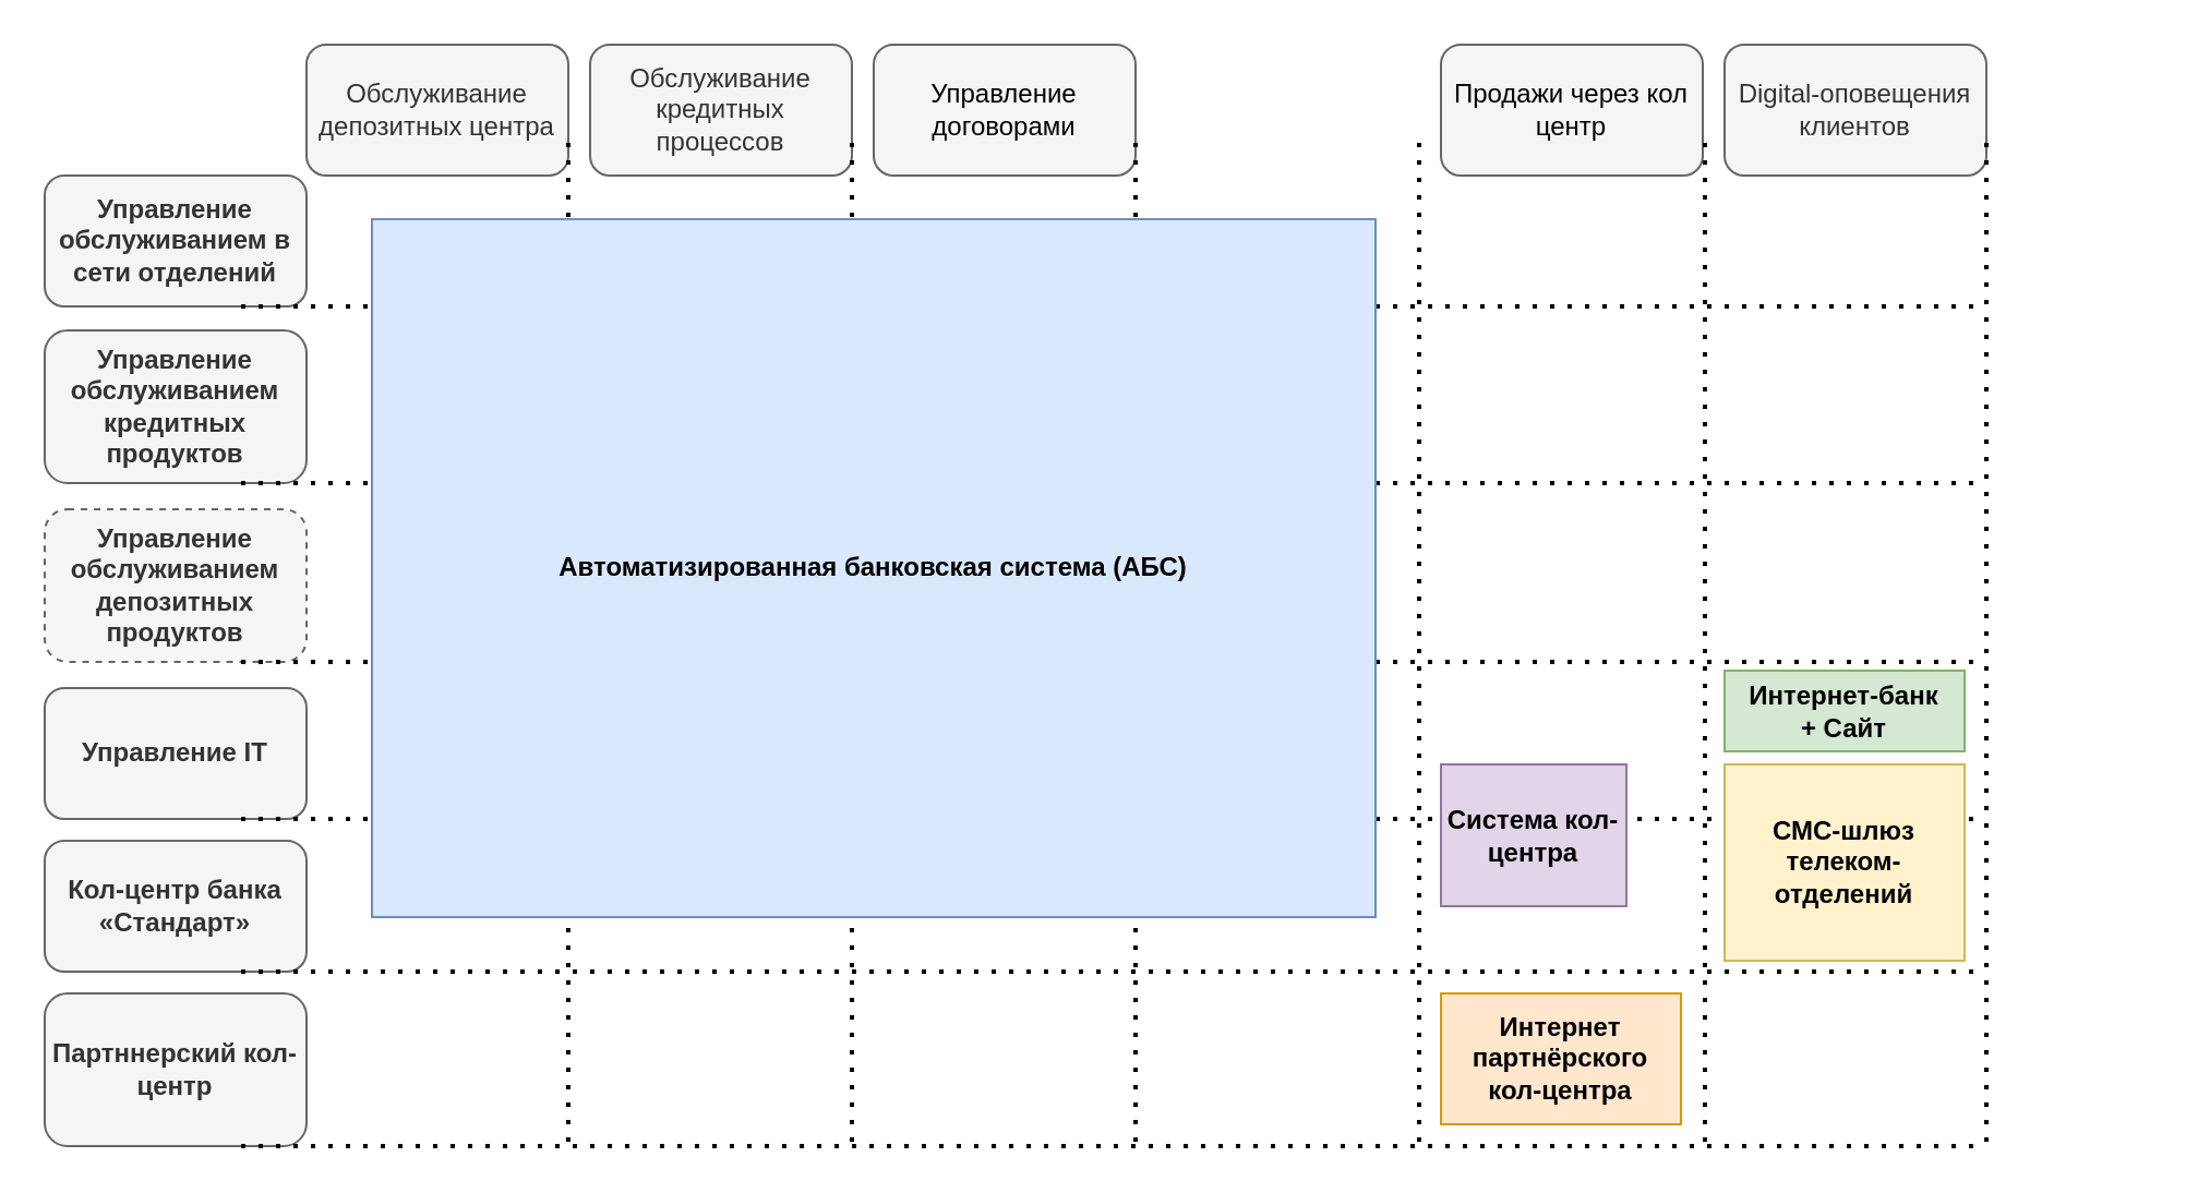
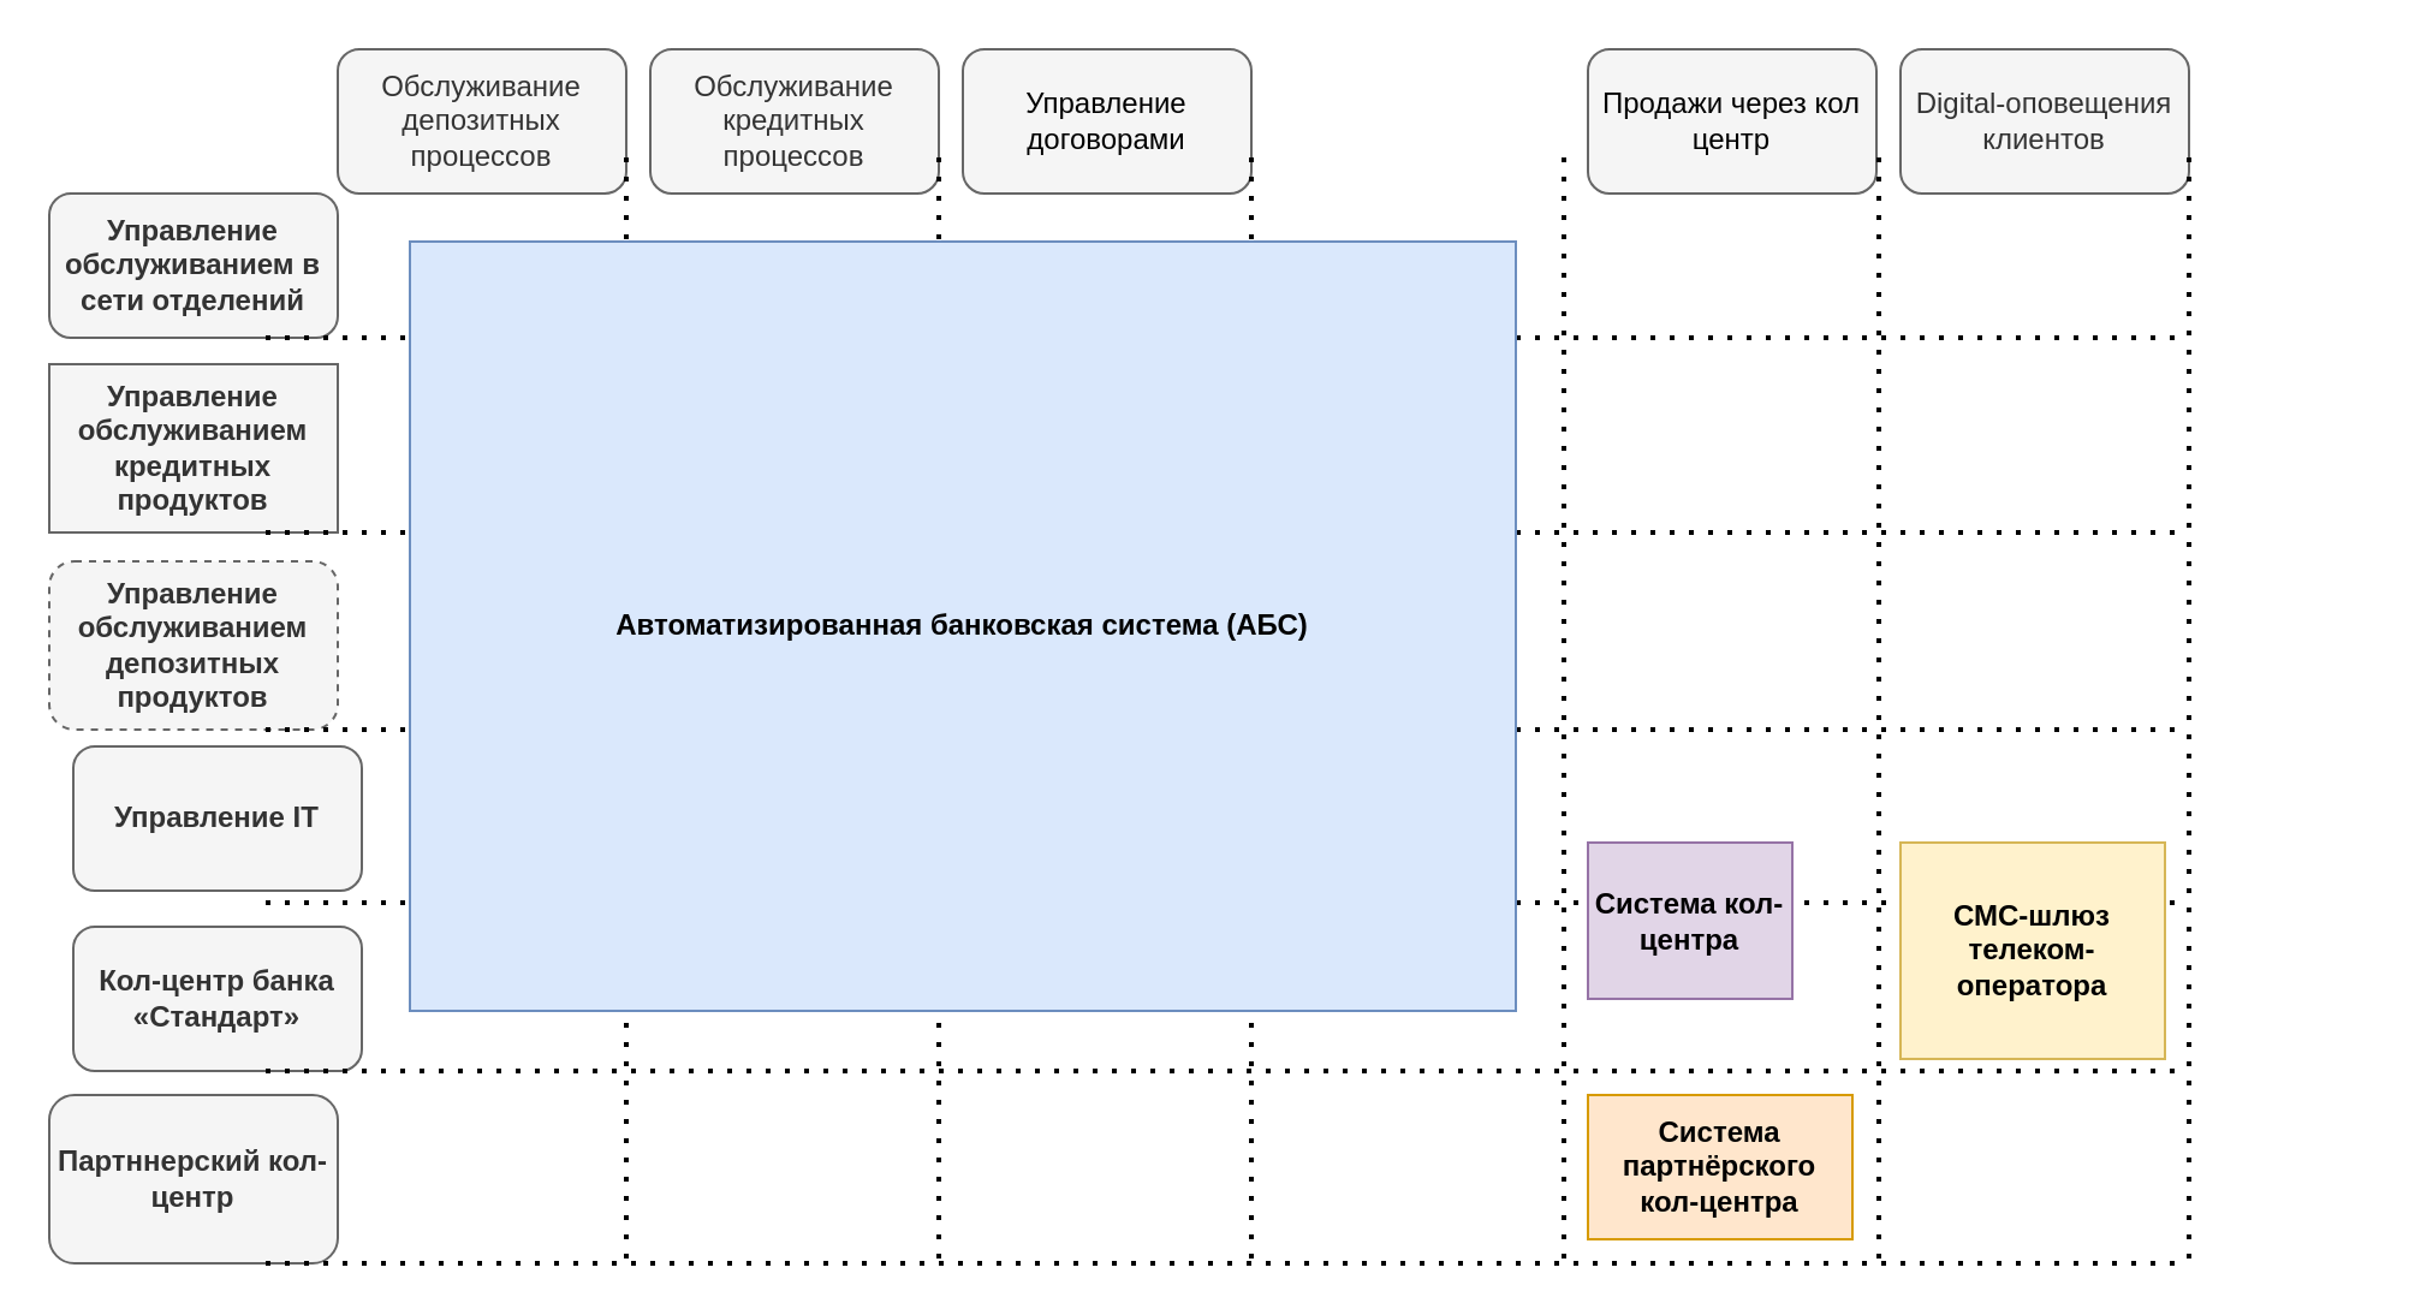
- <mxCell id="9" value="Обслуживание депозитных центра" style="rounded=1;whiteSpace=wrap;html=1;fillColor=#f5f5f5;fontColor=#333333;strokeColor=#666666;" vertex="1" parent="2"><mxGeometry x="120" width="120" height="60" as="geometry" /></mxCell>
+ <mxCell id="9" value="Обслуживание депозитных процессов" style="rounded=1;whiteSpace=wrap;html=1;fillColor=#f5f5f5;fontColor=#333333;strokeColor=#666666;" vertex="1" parent="2"><mxGeometry x="120" width="120" height="60" as="geometry" /></mxCell>
- <mxCell id="7" value="&lt;strong&gt;Управление обслуживанием кредитных продуктов&lt;/strong&gt;" style="rounded=1;whiteSpace=wrap;html=1;fillColor=#f5f5f5;fontColor=#333333;strokeColor=#666666;" parent="2" vertex="1"><mxGeometry y="131" width="120" height="70" as="geometry" /></mxCell>
+ <mxCell id="7" value="&lt;strong&gt;Управление обслуживанием кредитных продуктов&lt;/strong&gt;" style="whiteSpace=wrap;html=1;fillColor=#f5f5f5;fontColor=#333333;strokeColor=#666666;rounded=0;" parent="2" vertex="1"><mxGeometry y="131" width="120" height="70" as="geometry" /></mxCell>
- <mxCell id="30" value="&lt;strong style=&quot;scrollbar-color: light-dark(#e2e2e2, #4b4b4b)&lt;br/&gt;&#09;&#09;&#09;&#09;&#09;light-dark(#fbfbfb, var(--dark-panel-color));&quot;&gt;Интернет-банк +&amp;nbsp;&lt;/strong&gt;&lt;strong style=&quot;scrollbar-color: light-dark(#e2e2e2, #4b4b4b)&lt;br/&gt;&#09;&#09;&#09;&#09;&#09;light-dark(#fbfbfb, var(--dark-panel-color));&quot;&gt;Сайт&lt;/strong&gt;" style="rounded=0;whiteSpace=wrap;html=1;fillColor=#d5e8d4;strokeColor=#82b366;" vertex="1" parent="2"><mxGeometry x="770" y="287" width="110" height="37" as="geometry" /></mxCell>
- <mxCell id="4" value="&lt;div&gt;&lt;strong style=&quot;scrollbar-color: light-dark(#e2e2e2, #4b4b4b)&lt;br/&gt;&#09;&#09;&#09;&#09;&#09;light-dark(#fbfbfb, var(--dark-panel-color));&quot;&gt;Управление IT&lt;/strong&gt;&lt;strong&gt;&lt;br&gt;&lt;/strong&gt;&lt;/div&gt;" style="rounded=1;whiteSpace=wrap;html=1;fillColor=#f5f5f5;fontColor=#333333;strokeColor=#666666;" parent="2" vertex="1"><mxGeometry y="295" width="120" height="60" as="geometry" /></mxCell>
+ <mxCell id="4" value="&lt;div&gt;&lt;strong style=&quot;scrollbar-color: light-dark(#e2e2e2, #4b4b4b)&lt;br/&gt;&#09;&#09;&#09;&#09;&#09;light-dark(#fbfbfb, var(--dark-panel-color));&quot;&gt;Управление IT&lt;/strong&gt;&lt;strong&gt;&lt;br&gt;&lt;/strong&gt;&lt;/div&gt;" style="rounded=1;whiteSpace=wrap;html=1;fillColor=#f5f5f5;fontColor=#333333;strokeColor=#666666;" parent="2" vertex="1"><mxGeometry x="10" y="290" width="120" height="60" as="geometry" /></mxCell>
- <mxCell id="27" value="&lt;strong style=&quot;scrollbar-color: light-dark(#e2e2e2, #4b4b4b)&lt;br/&gt;&#09;&#09;&#09;&#09;&#09;light-dark(#fbfbfb, var(--dark-panel-color));&quot;&gt;СМС-шлюз телеком-отделений&lt;/strong&gt;" style="rounded=0;whiteSpace=wrap;html=1;fillColor=#fff2cc;strokeColor=#d6b656;" vertex="1" parent="2"><mxGeometry x="770" y="330" width="110" height="90" as="geometry" /></mxCell>
+ <mxCell id="27" value="&lt;strong style=&quot;scrollbar-color: light-dark(#e2e2e2, #4b4b4b)&lt;br/&gt;&#09;&#09;&#09;&#09;&#09;light-dark(#fbfbfb, var(--dark-panel-color));&quot;&gt;СМС-шлюз телеком-оператора&lt;/strong&gt;" style="rounded=0;whiteSpace=wrap;html=1;fillColor=#fff2cc;strokeColor=#d6b656;" vertex="1" parent="2"><mxGeometry x="770" y="330" width="110" height="90" as="geometry" /></mxCell>
- <mxCell id="5" value="&lt;strong style=&quot;scrollbar-color: light-dark(#e2e2e2, #4b4b4b)&lt;br/&gt;&#09;&#09;&#09;&#09;&#09;light-dark(#fbfbfb, var(--dark-panel-color));&quot;&gt;Кол-центр банка «Стандарт»&lt;/strong&gt;" style="rounded=1;whiteSpace=wrap;html=1;fillColor=#f5f5f5;fontColor=#333333;strokeColor=#666666;" parent="2" vertex="1"><mxGeometry y="365" width="120" height="60" as="geometry" /></mxCell>
+ <mxCell id="5" value="&lt;strong style=&quot;scrollbar-color: light-dark(#e2e2e2, #4b4b4b)&lt;br/&gt;&#09;&#09;&#09;&#09;&#09;light-dark(#fbfbfb, var(--dark-panel-color));&quot;&gt;Кол-центр банка «Стандарт»&lt;/strong&gt;" style="rounded=1;whiteSpace=wrap;html=1;fillColor=#f5f5f5;fontColor=#333333;strokeColor=#666666;" parent="2" vertex="1"><mxGeometry x="10" y="365" width="120" height="60" as="geometry" /></mxCell>
- <mxCell id="28" value="&lt;strong style=&quot;scrollbar-color: light-dark(#e2e2e2, #4b4b4b)&lt;br/&gt;&#09;&#09;&#09;&#09;&#09;light-dark(#fbfbfb, var(--dark-panel-color));&quot;&gt;Интернет партнёрского кол-центра&lt;/strong&gt;" style="rounded=0;whiteSpace=wrap;html=1;fillColor=#ffe6cc;strokeColor=#d79b00;" vertex="1" parent="2"><mxGeometry x="640" y="435" width="110" height="60" as="geometry" /></mxCell>
+ <mxCell id="28" value="&lt;strong style=&quot;scrollbar-color: light-dark(#e2e2e2, #4b4b4b)&lt;br/&gt;&#09;&#09;&#09;&#09;&#09;light-dark(#fbfbfb, var(--dark-panel-color));&quot;&gt;Система партнёрского кол-центра&lt;/strong&gt;" style="rounded=0;whiteSpace=wrap;html=1;fillColor=#ffe6cc;strokeColor=#d79b00;" vertex="1" parent="2"><mxGeometry x="640" y="435" width="110" height="60" as="geometry" /></mxCell>
